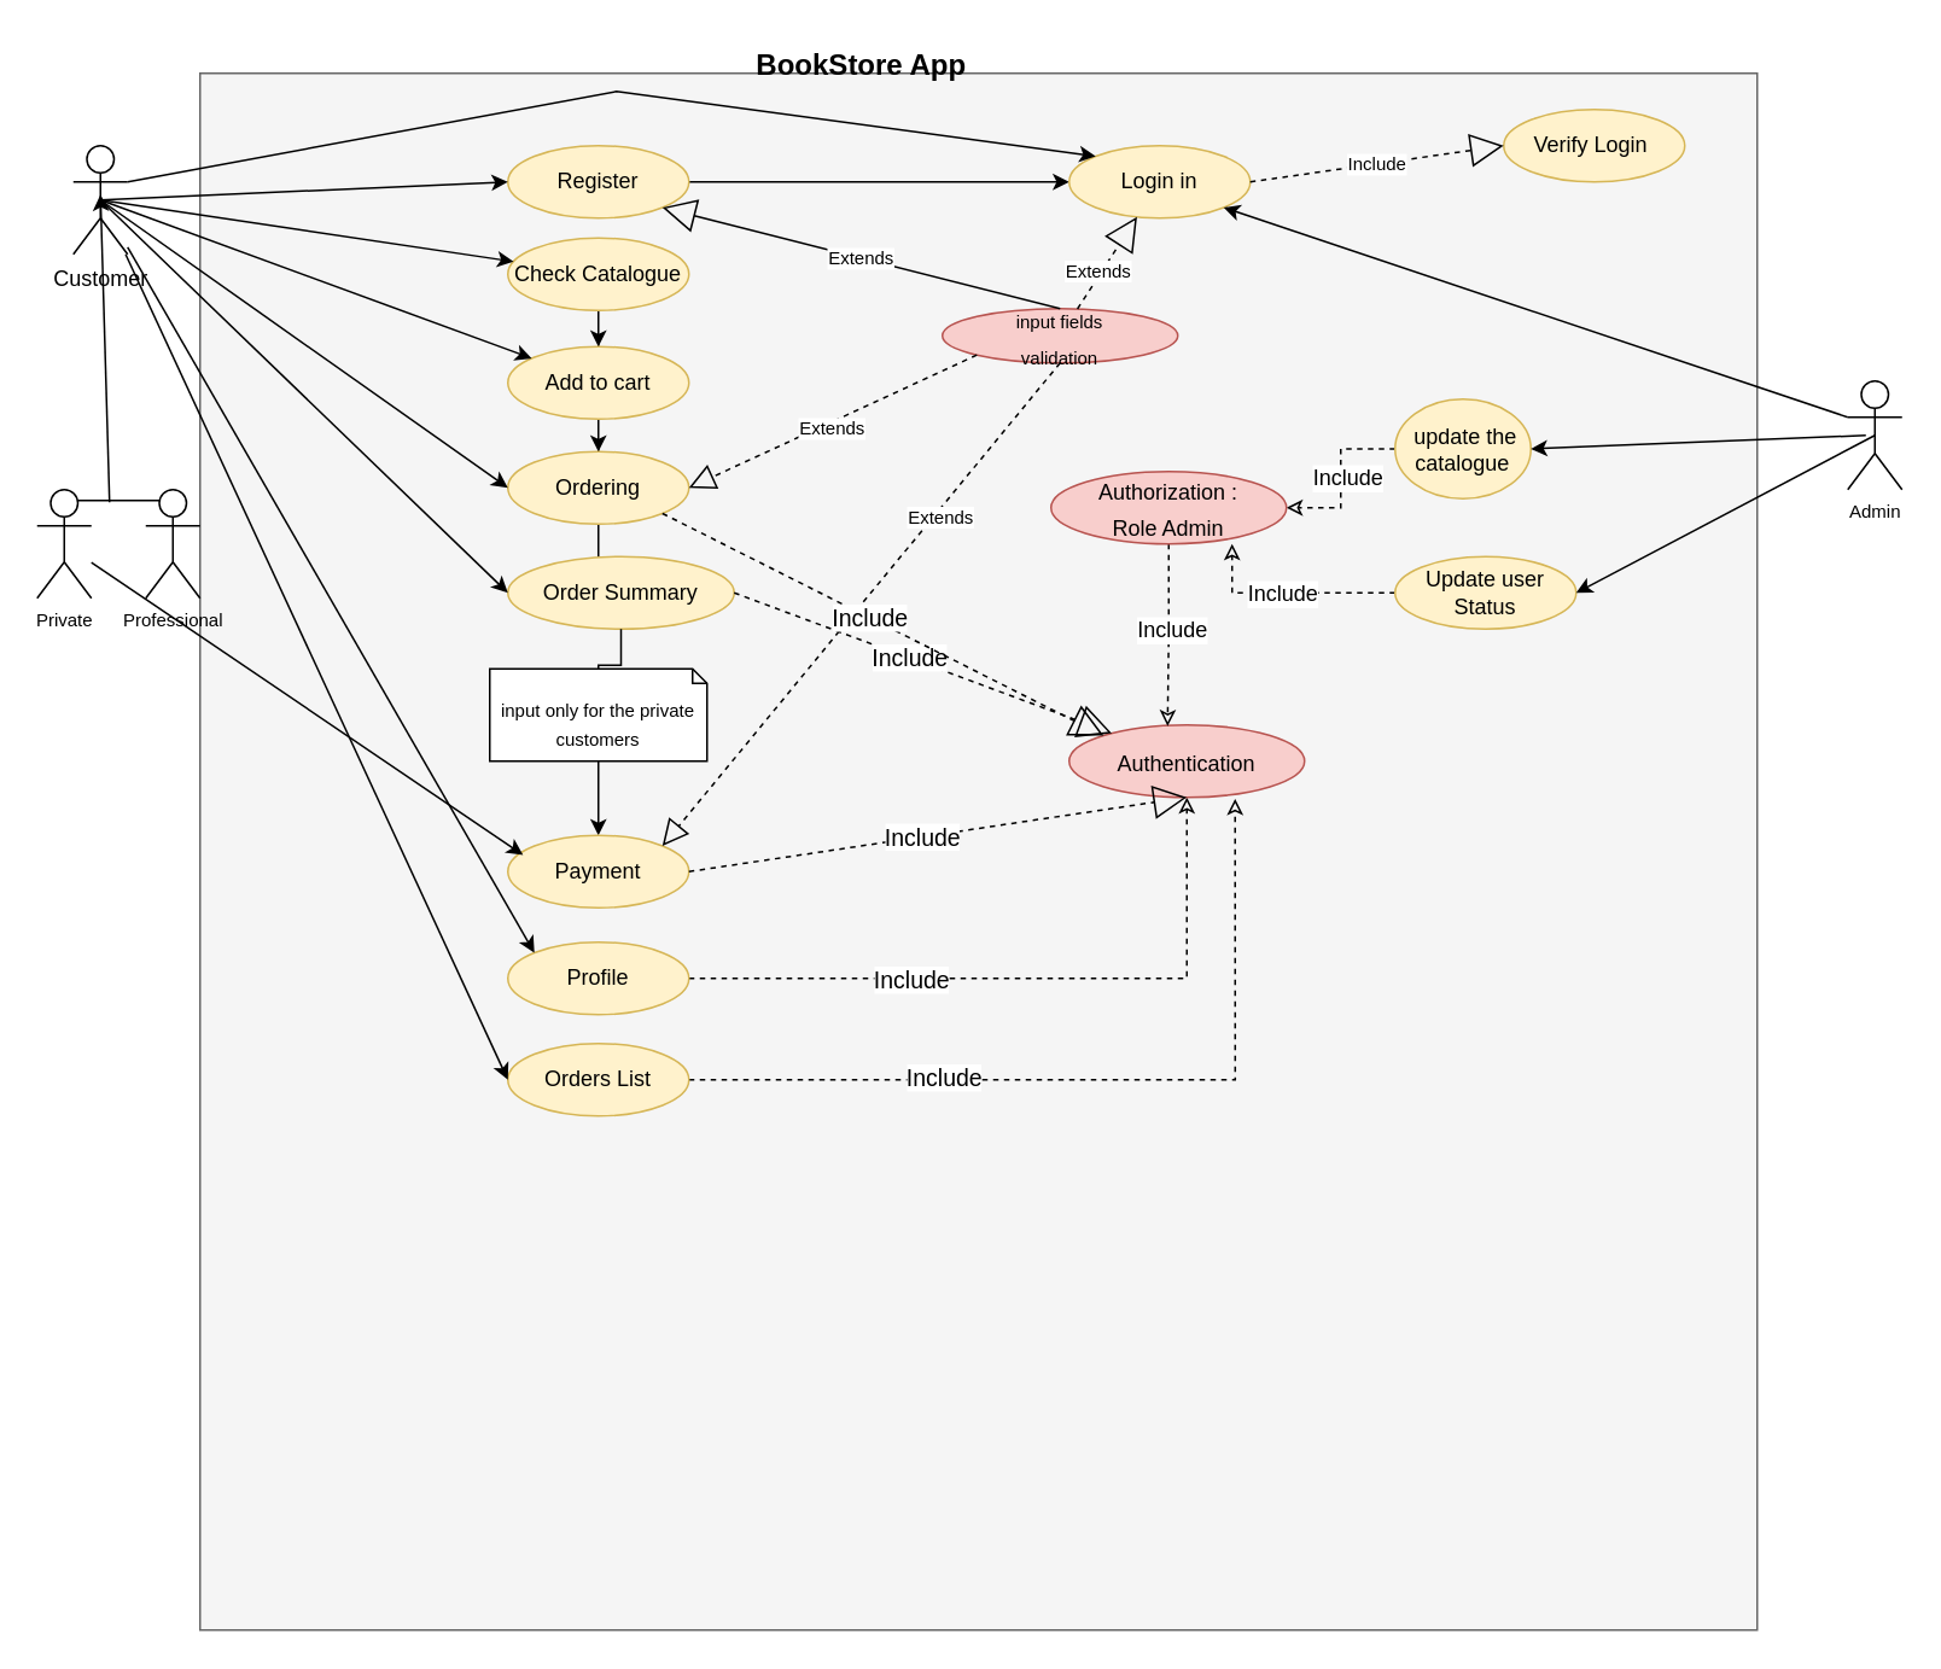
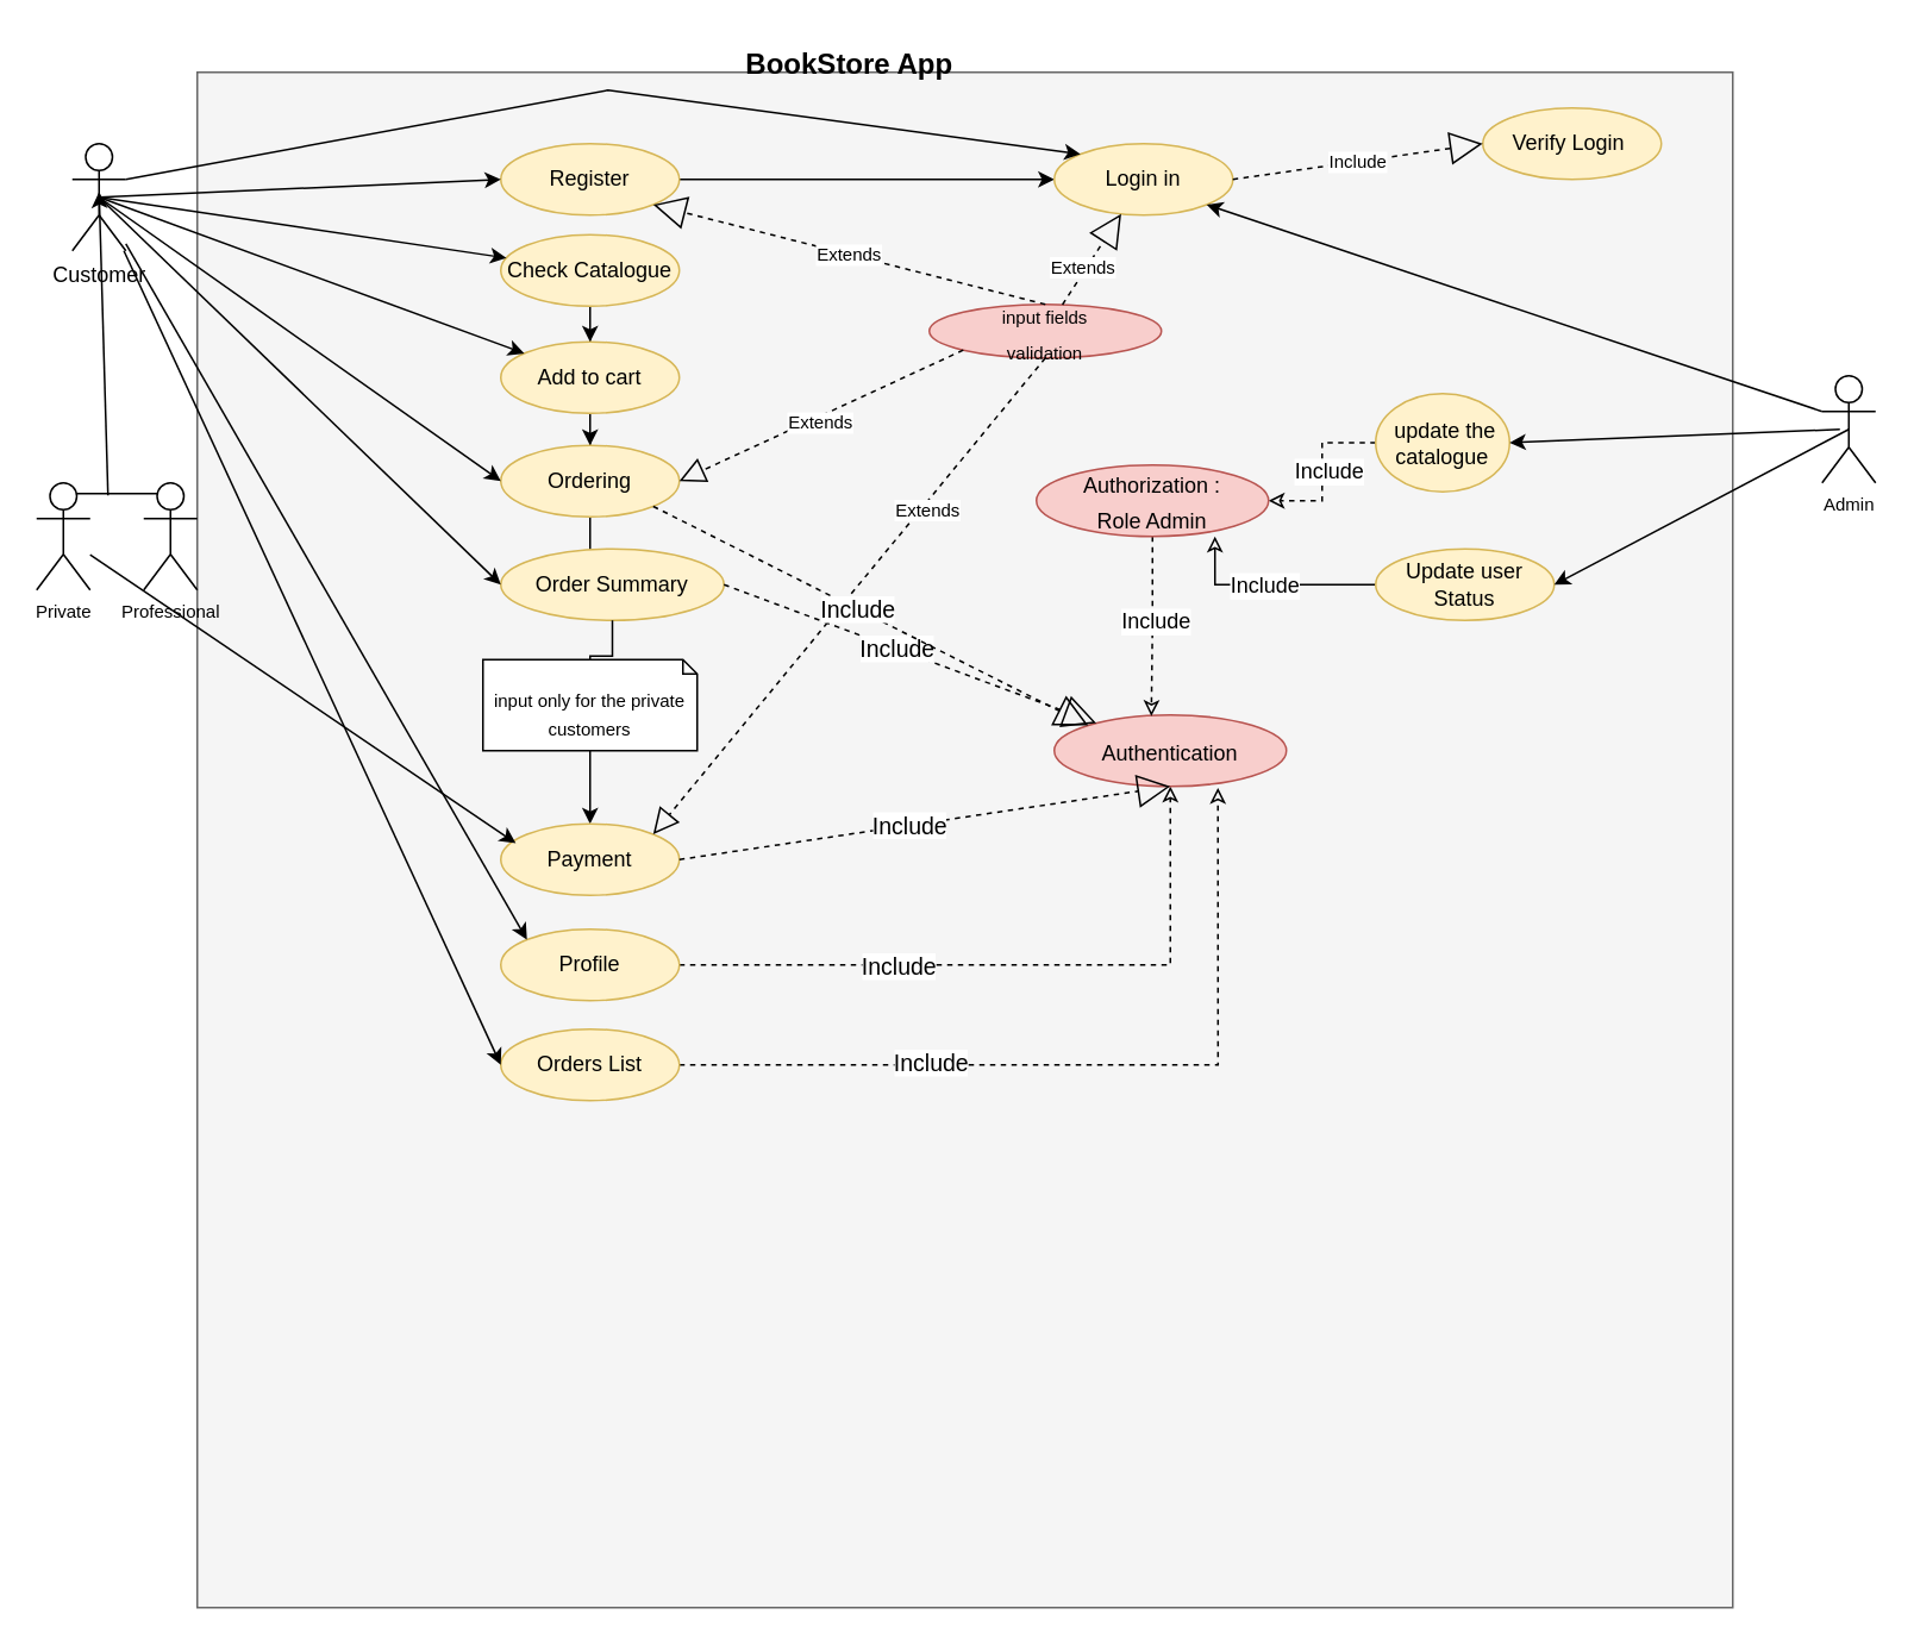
- <mxCell id="37" value="Extends" style="endArrow=block;endSize=16;endFill=0;html=1;rounded=0;dashed=0;fontSize=10;exitX=0.5;exitY=0;exitDx=0;exitDy=0;entryX=1;entryY=1;entryDx=0;entryDy=0;" edge="1" parent="1" source="23" target="5"><mxGeometry width="160" relative="1" as="geometry"><mxPoint x="480" y="150" as="sourcePoint" /><mxPoint x="640" y="150" as="targetPoint" /></mxGeometry></mxCell>
+ <mxCell id="37" value="Extends" style="endArrow=block;endSize=16;endFill=0;html=1;rounded=0;dashed=1;fontSize=10;exitX=0.5;exitY=0;exitDx=0;exitDy=0;entryX=1;entryY=1;entryDx=0;entryDy=0;" edge="1" parent="1" source="23" target="5"><mxGeometry width="160" relative="1" as="geometry"><mxPoint x="480" y="150" as="sourcePoint" /><mxPoint x="640" y="150" as="targetPoint" /></mxGeometry></mxCell>
- <mxCell id="54" style="edgeStyle=orthogonalEdgeStyle;rounded=0;orthogonalLoop=1;jettySize=auto;html=1;entryX=0.769;entryY=1;entryDx=0;entryDy=0;entryPerimeter=0;fontSize=10;endArrow=classic;endFill=0;dashed=1;" edge="1" parent="1" source="57" target="60"><mxGeometry relative="1" as="geometry" /></mxCell>
+ <mxCell id="54" style="edgeStyle=orthogonalEdgeStyle;rounded=0;orthogonalLoop=1;jettySize=auto;html=1;entryX=0.769;entryY=1;entryDx=0;entryDy=0;entryPerimeter=0;fontSize=10;endArrow=classic;endFill=0;dashed=0;" edge="1" parent="1" source="57" target="60"><mxGeometry relative="1" as="geometry" /></mxCell>
